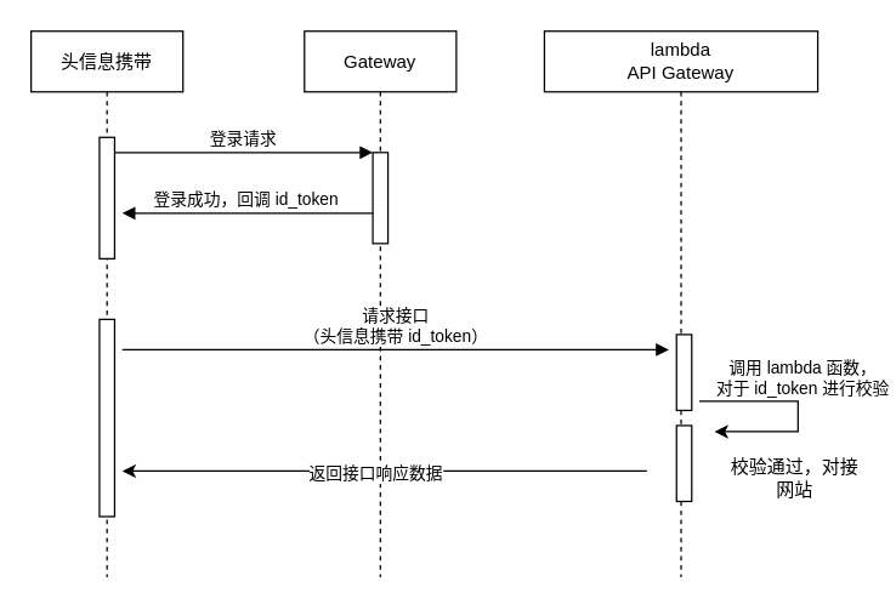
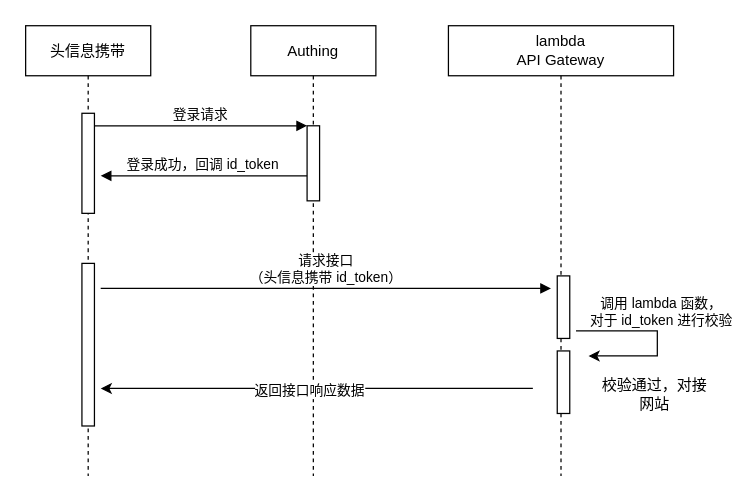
- <mxCell id="5" value="Gateway" style="shape=umlLifeline;perimeter=lifelinePerimeter;container=1;collapsible=0;recursiveResize=0;rounded=0;shadow=0;strokeWidth=1;" parent="1" vertex="1"><mxGeometry x="200" y="20" width="100" height="360" as="geometry" /></mxCell>
+ <mxCell id="5" value="Authing" style="shape=umlLifeline;perimeter=lifelinePerimeter;container=1;collapsible=0;recursiveResize=0;rounded=0;shadow=0;strokeWidth=1;" parent="1" vertex="1"><mxGeometry x="200" y="20" width="100" height="360" as="geometry" /></mxCell>
